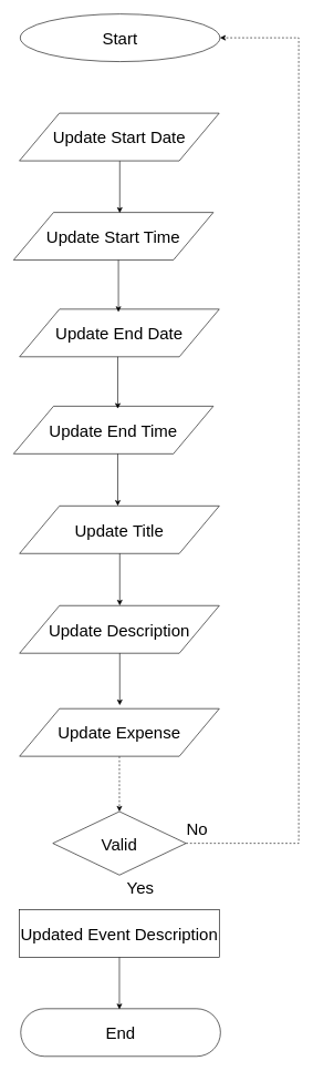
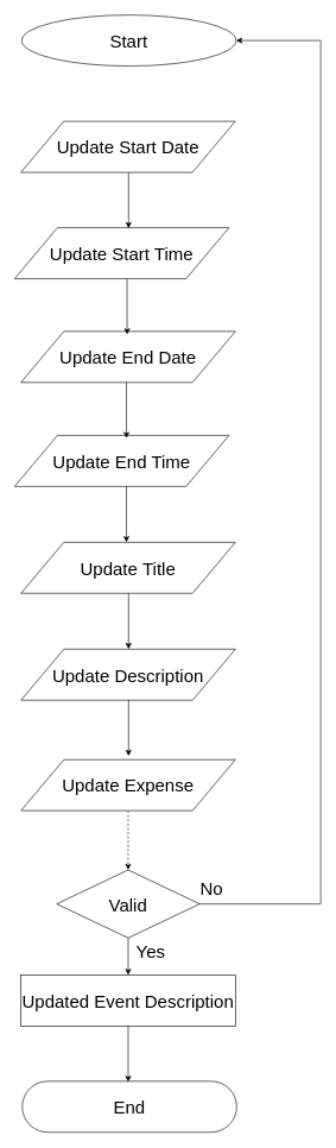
- <mxCell id="7" style="edgeStyle=orthogonalEdgeStyle;rounded=0;orthogonalLoop=1;jettySize=auto;html=1;entryX=1;entryY=0.5;entryDx=0;entryDy=0;fontSize=25;exitX=1;exitY=0.5;exitDx=0;exitDy=0;dashed=1;" parent="1" source="6" target="2" edge="1"><mxGeometry relative="1" as="geometry"><Array as="points"><mxPoint x="450" y="1268" /><mxPoint x="450" y="56" /></Array></mxGeometry></mxCell>
+ <mxCell id="7" style="edgeStyle=orthogonalEdgeStyle;rounded=0;orthogonalLoop=1;jettySize=auto;html=1;entryX=1;entryY=0.5;entryDx=0;entryDy=0;fontSize=25;exitX=1;exitY=0.5;exitDx=0;exitDy=0;" parent="1" source="6" target="2" edge="1"><mxGeometry relative="1" as="geometry"><Array as="points"><mxPoint x="450" y="1268" /><mxPoint x="450" y="56" /></Array></mxGeometry></mxCell>
+ <mxCell id="5" style="edgeStyle=orthogonalEdgeStyle;rounded=0;orthogonalLoop=1;jettySize=auto;html=1;entryX=0.5;entryY=0;entryDx=0;entryDy=0;fontSize=25;" parent="1" source="6" target="8" edge="1"><mxGeometry relative="1" as="geometry" /></mxCell>
